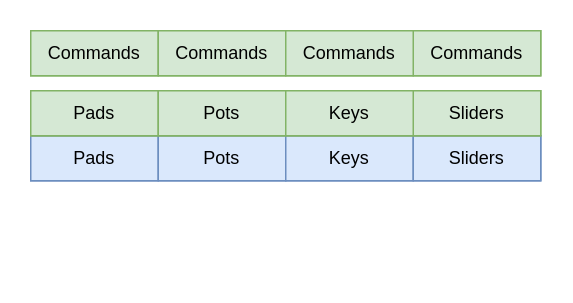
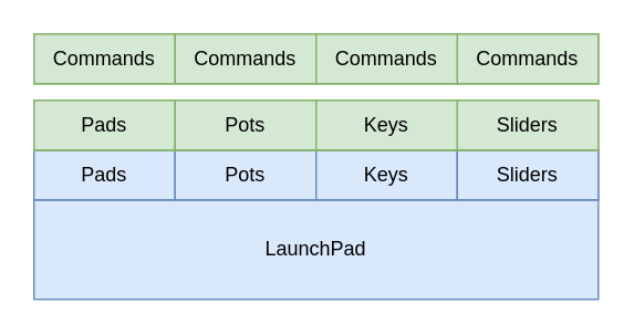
+ <mxCell id="2" value="LaunchPad" style="rounded=0;whiteSpace=wrap;html=1;fillColor=#dae8fc;strokeColor=#6c8ebf;" parent="1" vertex="1"><mxGeometry x="20" y="120" width="340" height="60" as="geometry" /></mxCell>
